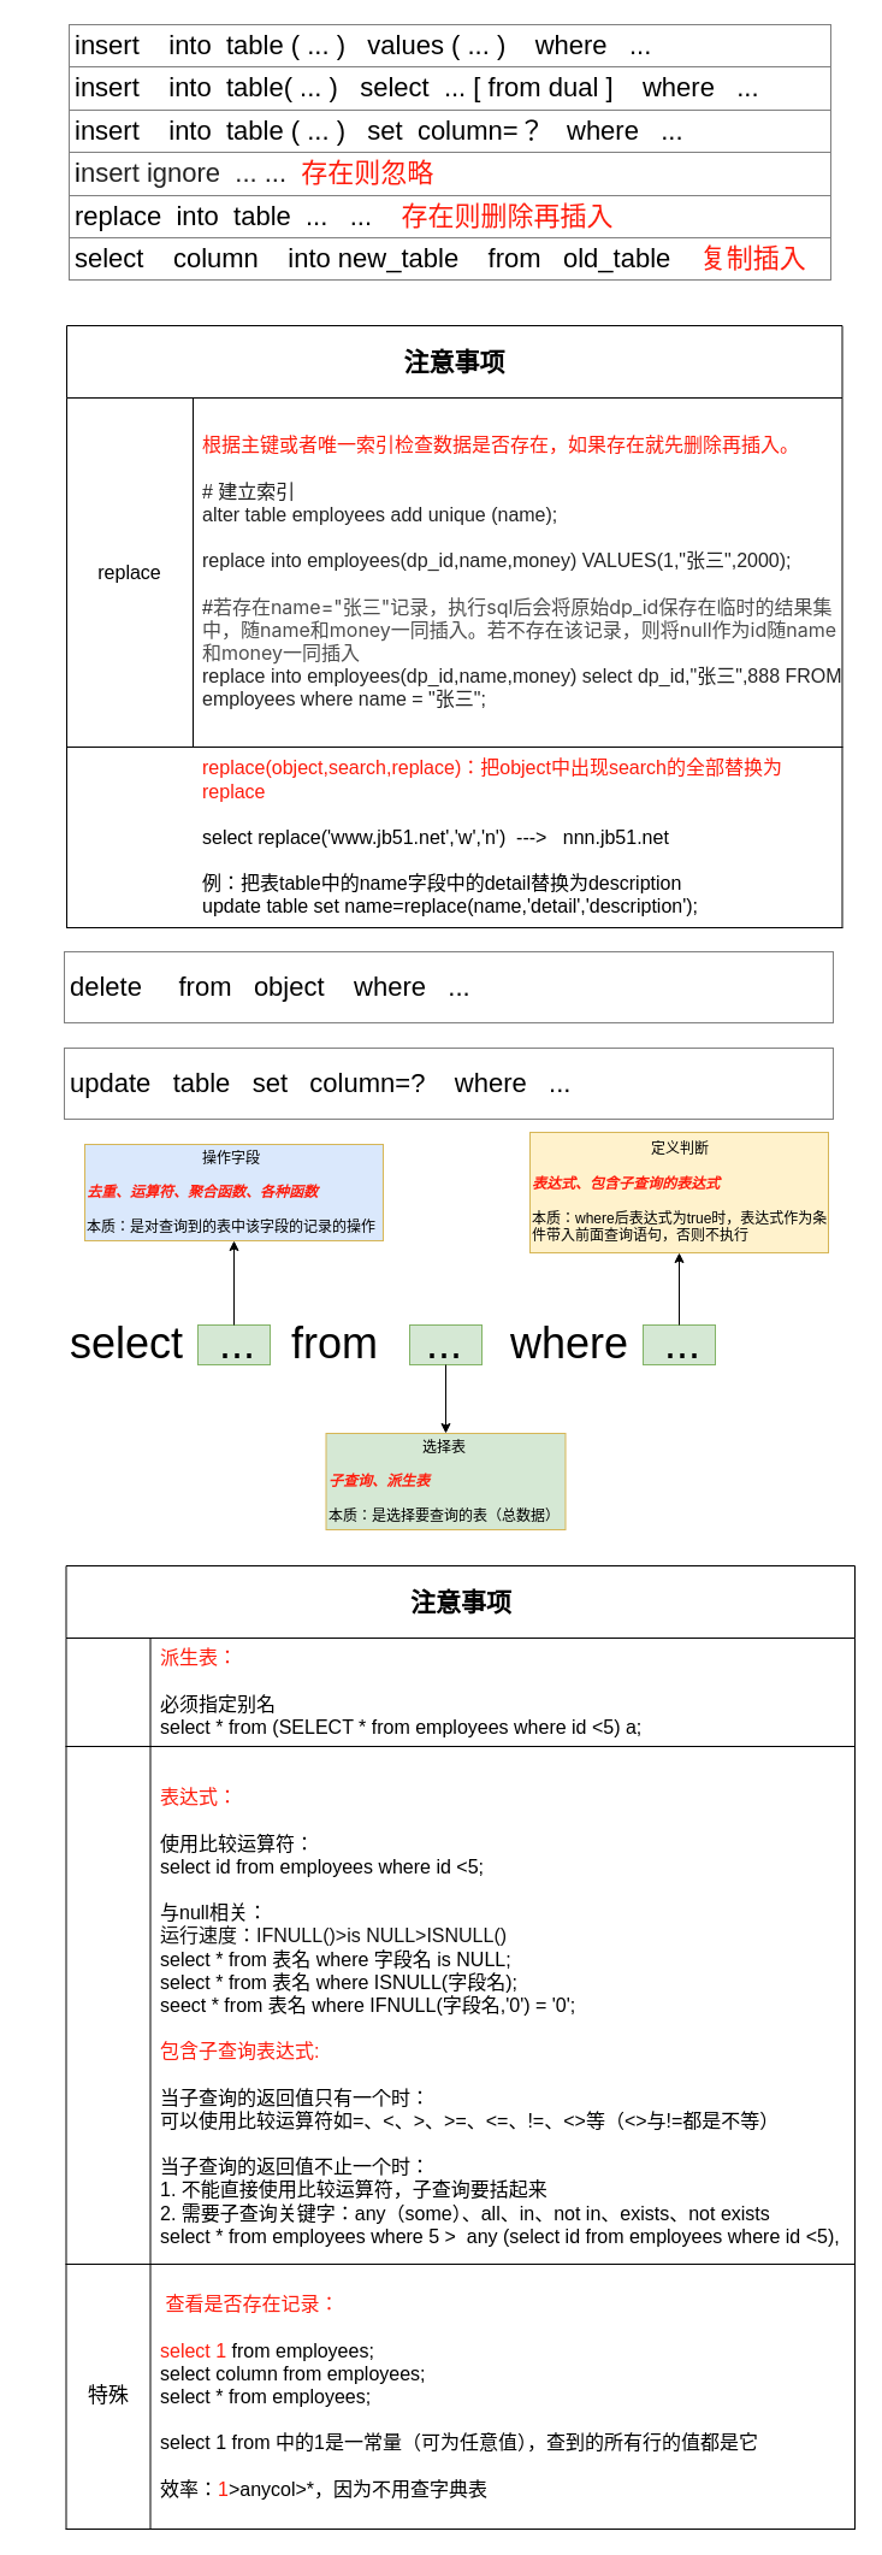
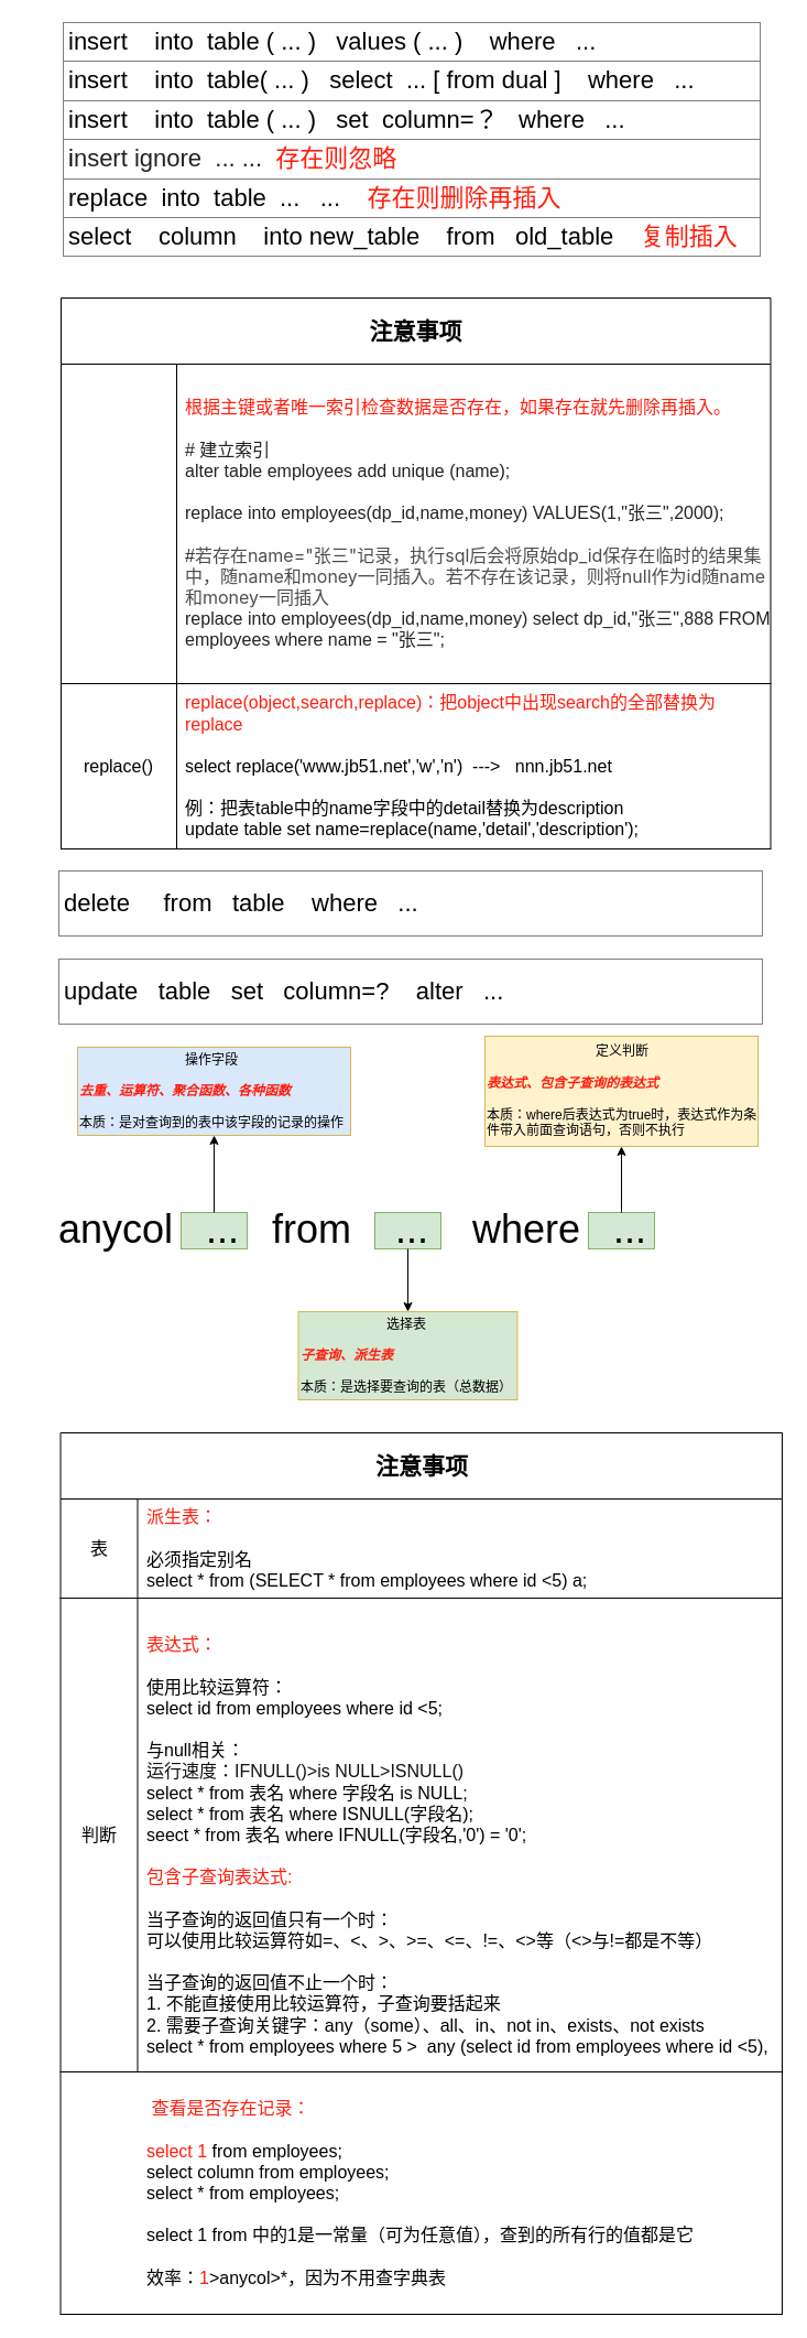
- <mxCell id="27" value="&lt;span style=&quot;text-align: left&quot;&gt;&lt;font style=&quot;font-size: 16px&quot;&gt;replace&lt;/font&gt;&lt;/span&gt;" style="shape=partialRectangle;html=1;whiteSpace=wrap;connectable=0;fillColor=none;top=0;left=0;bottom=0;right=0;overflow=hidden;fontSize=15;" parent="26" vertex="1"><mxGeometry width="105" height="290" as="geometry" /></mxCell>
+ <mxCell id="30" value="&lt;font style=&quot;font-size: 16px&quot;&gt;replace()&lt;/font&gt;" style="shape=partialRectangle;html=1;whiteSpace=wrap;connectable=0;fillColor=none;top=0;left=0;bottom=0;right=0;overflow=hidden;fontSize=15;" parent="29" vertex="1"><mxGeometry width="105" height="150" as="geometry" /></mxCell>
- <mxCell id="14" value="&lt;table border=&quot;1&quot; width=&quot;100%&quot; cellpadding=&quot;4&quot; style=&quot;width: 100%; height: 100%; border-collapse: collapse; font-size: 22px;&quot;&gt;&lt;tbody style=&quot;font-size: 22px;&quot;&gt;&lt;tr style=&quot;font-size: 22px;&quot;&gt;&lt;th style=&quot;font-size: 22px;&quot;&gt;&lt;span style=&quot;font-size: 22px; font-weight: 400;&quot;&gt;delete&amp;nbsp; &amp;nbsp; &amp;nbsp;from&amp;nbsp;&lt;/span&gt;&lt;span style=&quot;font-weight: normal; font-size: 22px;&quot;&gt;&lt;span style=&quot;font-size: 22px;&quot;&gt; &lt;/span&gt;&lt;span style=&quot;font-size: 22px;&quot;&gt;&amp;nbsp;&lt;/span&gt;object&lt;span style=&quot;font-size: 22px;&quot;&gt;&amp;nbsp;&lt;/span&gt;&lt;/span&gt;&lt;span style=&quot;font-size: 22px; font-weight: 400;&quot;&gt;&amp;nbsp; &amp;nbsp;&lt;/span&gt;&lt;span style=&quot;font-size: 22px; font-weight: 400;&quot;&gt;where&amp;nbsp; &amp;nbsp;...&lt;/span&gt;&lt;br style=&quot;font-size: 22px;&quot;&gt;&lt;/th&gt;&lt;/tr&gt;&lt;/tbody&gt;&lt;/table&gt;" style="text;html=1;strokeColor=none;fillColor=none;overflow=fill;fontSize=22;align=left;" parent="1" vertex="1"><mxGeometry x="53.25" y="790" width="640" height="60" as="geometry" /></mxCell>
+ <mxCell id="14" value="&lt;table border=&quot;1&quot; width=&quot;100%&quot; cellpadding=&quot;4&quot; style=&quot;width: 100%; height: 100%; border-collapse: collapse; font-size: 22px;&quot;&gt;&lt;tbody style=&quot;font-size: 22px;&quot;&gt;&lt;tr style=&quot;font-size: 22px;&quot;&gt;&lt;th style=&quot;font-size: 22px;&quot;&gt;&lt;span style=&quot;font-size: 22px; font-weight: 400;&quot;&gt;delete&amp;nbsp; &amp;nbsp; &amp;nbsp;from&amp;nbsp;&lt;/span&gt;&lt;span style=&quot;font-weight: normal; font-size: 22px;&quot;&gt;&lt;span style=&quot;font-size: 22px;&quot;&gt; &lt;/span&gt;&lt;span style=&quot;font-size: 22px;&quot;&gt;&amp;nbsp;&lt;/span&gt;table&lt;span style=&quot;font-size: 22px;&quot;&gt;&amp;nbsp;&lt;/span&gt;&lt;/span&gt;&lt;span style=&quot;font-size: 22px; font-weight: 400;&quot;&gt;&amp;nbsp; &amp;nbsp;&lt;/span&gt;&lt;span style=&quot;font-size: 22px; font-weight: 400;&quot;&gt;where&amp;nbsp; &amp;nbsp;...&lt;/span&gt;&lt;br style=&quot;font-size: 22px;&quot;&gt;&lt;/th&gt;&lt;/tr&gt;&lt;/tbody&gt;&lt;/table&gt;" style="text;html=1;strokeColor=none;fillColor=none;overflow=fill;fontSize=22;align=left;" parent="1" vertex="1"><mxGeometry x="53.25" y="790" width="640" height="60" as="geometry" /></mxCell>
- <mxCell id="13" value="&lt;table border=&quot;1&quot; width=&quot;100%&quot; cellpadding=&quot;4&quot; style=&quot;width: 100%; height: 100%; border-collapse: collapse; font-size: 22px;&quot;&gt;&lt;tbody style=&quot;font-size: 22px;&quot;&gt;&lt;tr style=&quot;font-size: 22px;&quot;&gt;&lt;th style=&quot;font-size: 22px;&quot;&gt;&lt;span style=&quot;font-size: 22px; font-weight: 400;&quot;&gt;update&amp;nbsp; &amp;nbsp;table&amp;nbsp; &amp;nbsp;set&amp;nbsp; &amp;nbsp;&lt;/span&gt;&lt;span style=&quot;font-weight: normal; font-size: 22px;&quot;&gt;column=?&lt;/span&gt;&lt;span style=&quot;font-size: 22px; font-weight: 400;&quot;&gt;&amp;nbsp;&amp;nbsp; &amp;nbsp;where&amp;nbsp; &amp;nbsp;...&lt;/span&gt;&lt;br style=&quot;font-size: 22px;&quot;&gt;&lt;/th&gt;&lt;/tr&gt;&lt;/tbody&gt;&lt;/table&gt;" style="text;html=1;strokeColor=none;fillColor=none;overflow=fill;fontSize=22;align=left;" parent="1" vertex="1"><mxGeometry x="53.25" y="870" width="640" height="60" as="geometry" /></mxCell>
+ <mxCell id="13" value="&lt;table border=&quot;1&quot; width=&quot;100%&quot; cellpadding=&quot;4&quot; style=&quot;width: 100%; height: 100%; border-collapse: collapse; font-size: 22px;&quot;&gt;&lt;tbody style=&quot;font-size: 22px;&quot;&gt;&lt;tr style=&quot;font-size: 22px;&quot;&gt;&lt;th style=&quot;font-size: 22px;&quot;&gt;&lt;span style=&quot;font-size: 22px; font-weight: 400;&quot;&gt;update&amp;nbsp; &amp;nbsp;table&amp;nbsp; &amp;nbsp;set&amp;nbsp; &amp;nbsp;&lt;/span&gt;&lt;span style=&quot;font-weight: normal; font-size: 22px;&quot;&gt;column=?&lt;/span&gt;&lt;span style=&quot;font-size: 22px; font-weight: 400;&quot;&gt;&amp;nbsp;&amp;nbsp; &amp;nbsp;alter&amp;nbsp; &amp;nbsp;...&lt;/span&gt;&lt;br style=&quot;font-size: 22px;&quot;&gt;&lt;/th&gt;&lt;/tr&gt;&lt;/tbody&gt;&lt;/table&gt;" style="text;html=1;strokeColor=none;fillColor=none;overflow=fill;fontSize=22;align=left;" parent="1" vertex="1"><mxGeometry x="53.25" y="870" width="640" height="60" as="geometry" /></mxCell>
- <mxCell id="11" value="&lt;font style=&quot;font-size: 36px&quot;&gt;select&amp;nbsp; &amp;nbsp;...&amp;nbsp; &amp;nbsp;from&amp;nbsp; &amp;nbsp; ...&amp;nbsp; &amp;nbsp; where&amp;nbsp; &amp;nbsp;...&lt;/font&gt;" style="text;html=1;strokeColor=none;fillColor=none;align=center;verticalAlign=middle;whiteSpace=wrap;rounded=0;" parent="1" vertex="1"><mxGeometry x="20" y="1080" width="600" height="70" as="geometry" /></mxCell>
+ <mxCell id="11" value="&lt;font style=&quot;font-size: 36px&quot;&gt;anycol&amp;nbsp; &amp;nbsp;...&amp;nbsp; &amp;nbsp;from&amp;nbsp; &amp;nbsp; ...&amp;nbsp; &amp;nbsp; where&amp;nbsp; &amp;nbsp;...&lt;/font&gt;" style="text;html=1;strokeColor=none;fillColor=none;align=center;verticalAlign=middle;whiteSpace=wrap;rounded=0;" parent="1" vertex="1"><mxGeometry x="20" y="1080" width="600" height="70" as="geometry" /></mxCell>
+ <mxCell id="17" value="&lt;font style=&quot;font-size: 16px&quot;&gt;表&lt;/font&gt;" style="shape=partialRectangle;html=1;whiteSpace=wrap;connectable=0;fillColor=none;top=0;left=0;bottom=0;right=0;overflow=hidden;" parent="16" vertex="1"><mxGeometry width="70" height="90" as="geometry" /></mxCell>
+ <mxCell id="20" value="&lt;font style=&quot;font-size: 16px&quot;&gt;判断&lt;/font&gt;" style="shape=partialRectangle;html=1;whiteSpace=wrap;connectable=0;fillColor=none;top=0;left=0;bottom=0;right=0;overflow=hidden;" parent="19" vertex="1"><mxGeometry width="70" height="430" as="geometry" /></mxCell>
- <mxCell id="23" value="&lt;font style=&quot;font-size: 17px&quot;&gt;特殊&lt;/font&gt;" style="shape=partialRectangle;html=1;whiteSpace=wrap;connectable=0;fillColor=none;top=0;left=0;bottom=0;right=0;overflow=hidden;" parent="22" vertex="1"><mxGeometry width="70" height="220" as="geometry" /></mxCell>
